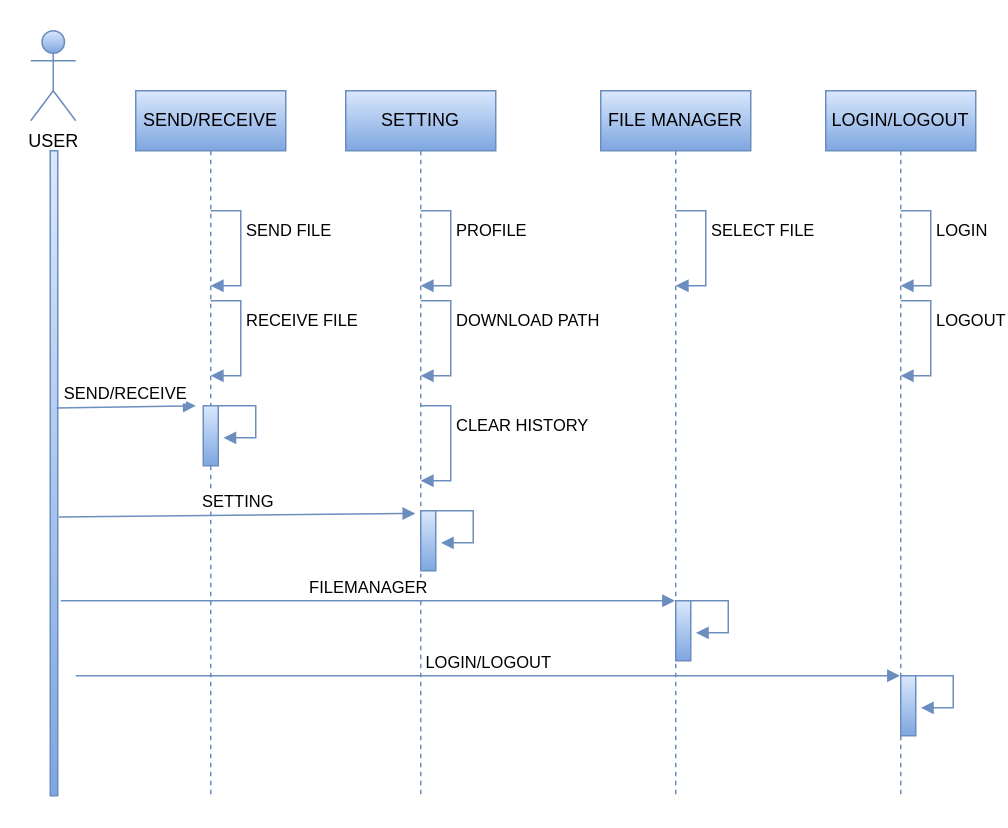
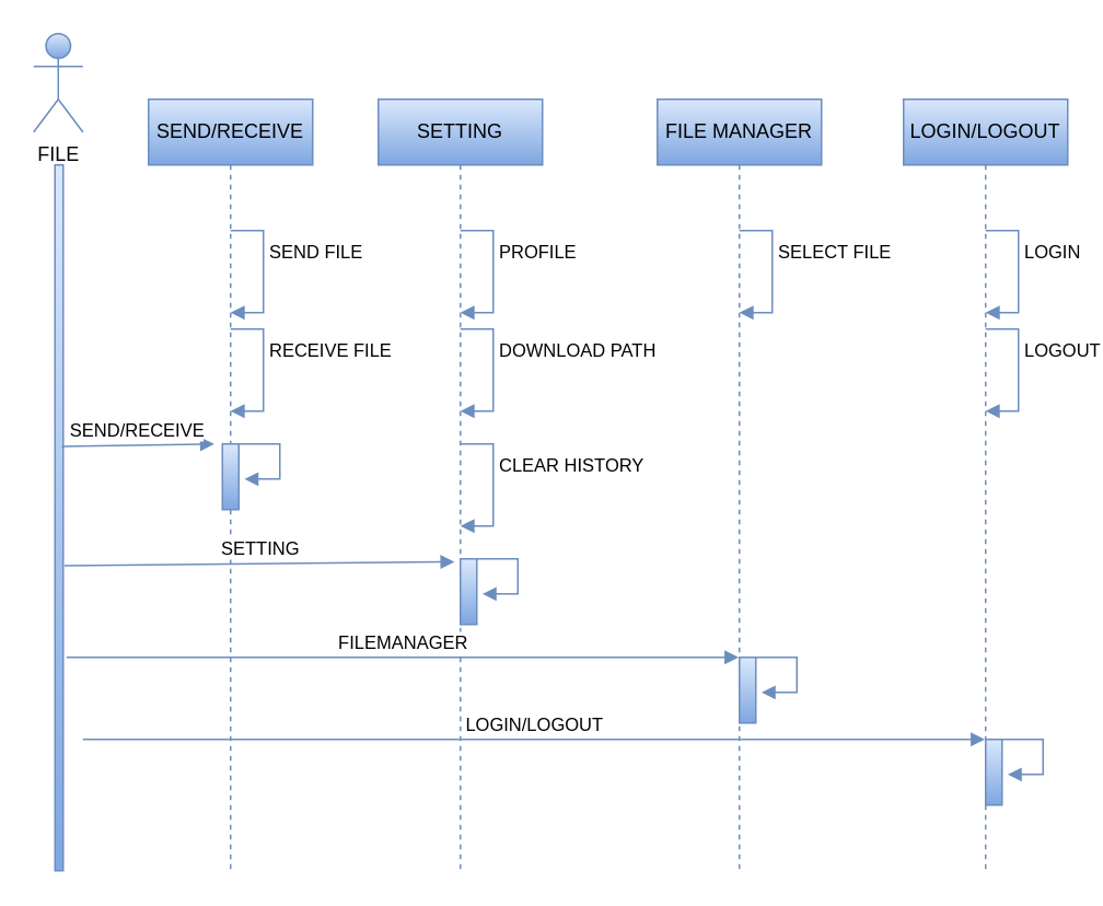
- <mxCell id="2" value="USER" style="shape=umlActor;verticalLabelPosition=bottom;verticalAlign=top;html=1;gradientColor=#7ea6e0;fillColor=#dae8fc;strokeColor=#6c8ebf;" vertex="1" parent="1"><mxGeometry x="20" y="20" width="30" height="60" as="geometry" /></mxCell>
+ <mxCell id="2" value="FILE" style="shape=umlActor;verticalLabelPosition=bottom;verticalAlign=top;html=1;gradientColor=#7ea6e0;fillColor=#dae8fc;strokeColor=#6c8ebf;" vertex="1" parent="1"><mxGeometry x="20" y="20" width="30" height="60" as="geometry" /></mxCell>
